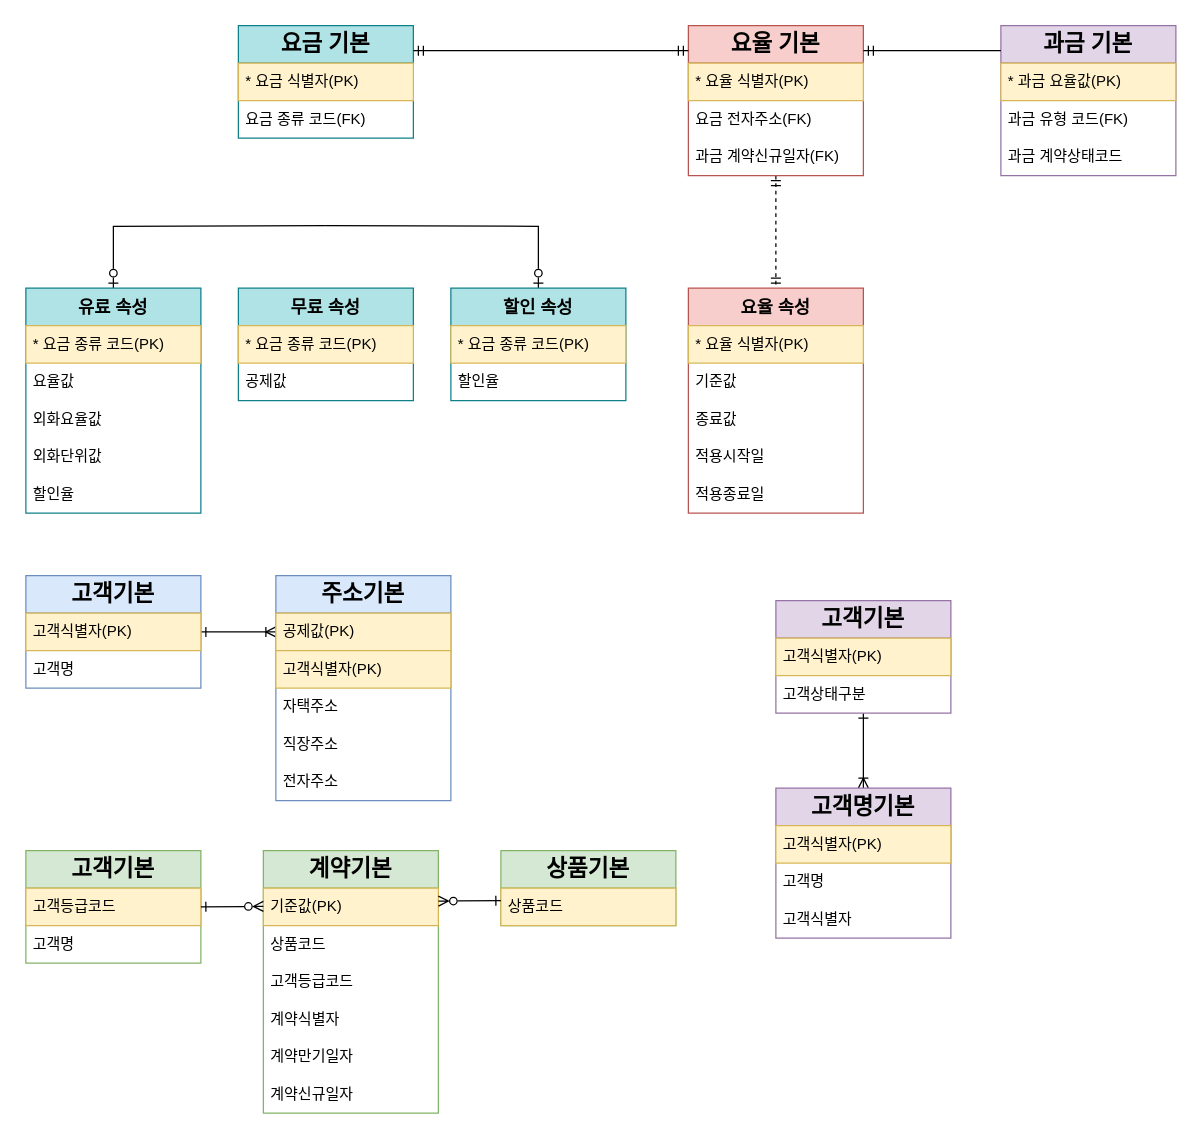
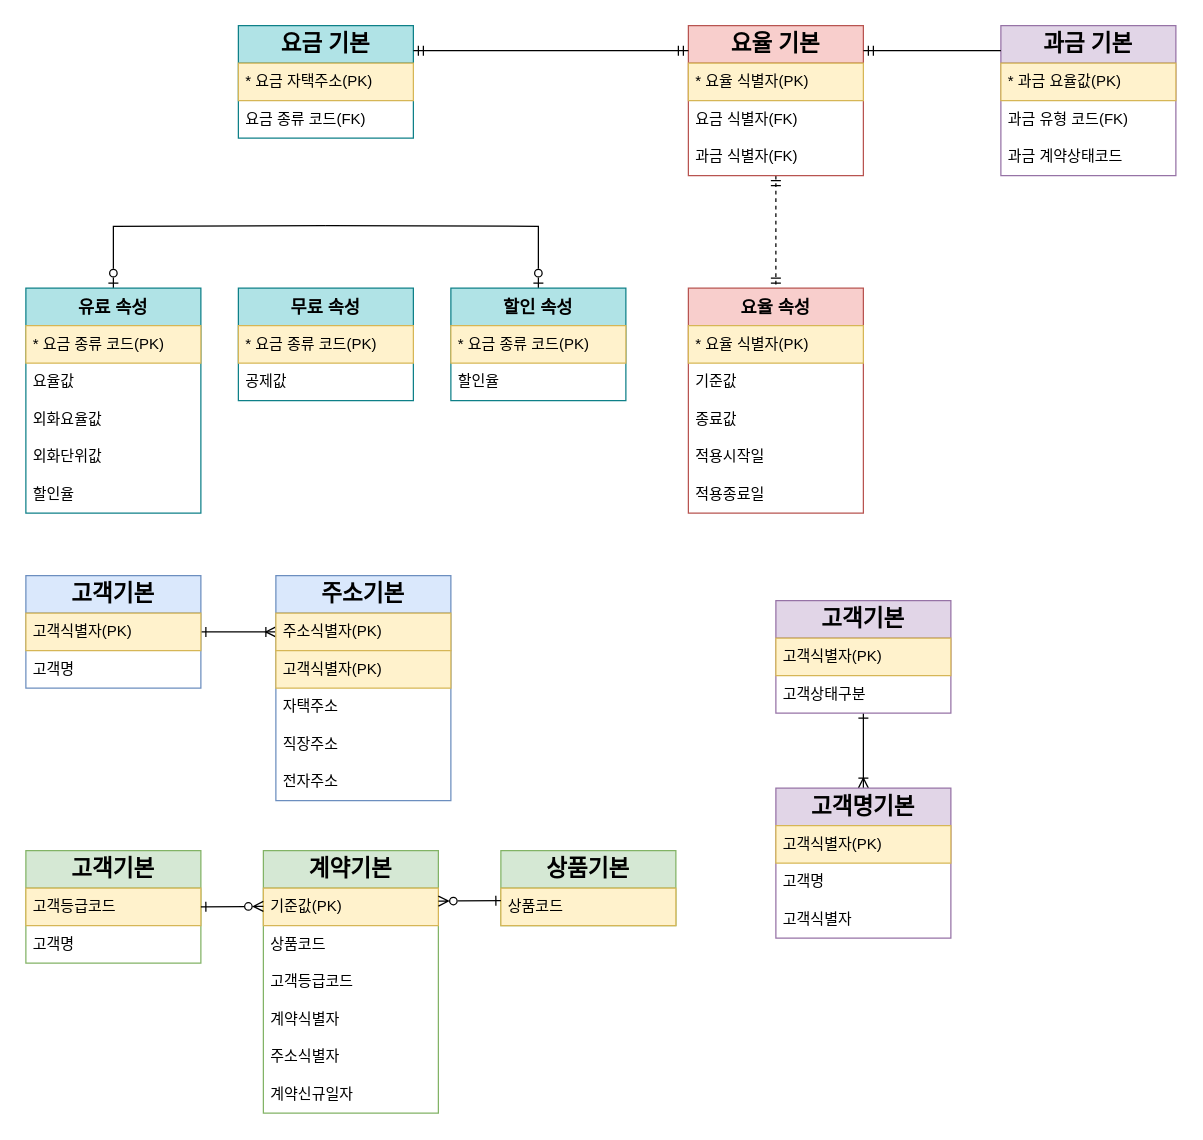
- <mxCell id="10" value="* 요금 식별자(PK)" style="text;strokeColor=#d6b656;fillColor=#fff2cc;align=left;verticalAlign=middle;spacingLeft=4;spacingRight=4;overflow=hidden;points=[[0,0.5],[1,0.5]];portConstraint=eastwest;rotatable=0;whiteSpace=wrap;html=1;" parent="9" vertex="1"><mxGeometry y="30" width="140" height="30" as="geometry" /></mxCell>
+ <mxCell id="10" value="* 요금 자택주소(PK)" style="text;strokeColor=#d6b656;fillColor=#fff2cc;align=left;verticalAlign=middle;spacingLeft=4;spacingRight=4;overflow=hidden;points=[[0,0.5],[1,0.5]];portConstraint=eastwest;rotatable=0;whiteSpace=wrap;html=1;" parent="9" vertex="1"><mxGeometry y="30" width="140" height="30" as="geometry" /></mxCell>
- <mxCell id="5" value="요금 전자주소(FK)" style="text;strokeColor=none;fillColor=none;align=left;verticalAlign=middle;spacingLeft=4;spacingRight=4;overflow=hidden;points=[[0,0.5],[1,0.5]];portConstraint=eastwest;rotatable=0;whiteSpace=wrap;html=1;" parent="3" vertex="1"><mxGeometry y="60" width="140" height="30" as="geometry" /></mxCell>
+ <mxCell id="5" value="요금 식별자(FK)" style="text;strokeColor=none;fillColor=none;align=left;verticalAlign=middle;spacingLeft=4;spacingRight=4;overflow=hidden;points=[[0,0.5],[1,0.5]];portConstraint=eastwest;rotatable=0;whiteSpace=wrap;html=1;" parent="3" vertex="1"><mxGeometry y="60" width="140" height="30" as="geometry" /></mxCell>
- <mxCell id="6" value="과금 계약신규일자(FK)" style="text;strokeColor=none;fillColor=none;align=left;verticalAlign=middle;spacingLeft=4;spacingRight=4;overflow=hidden;points=[[0,0.5],[1,0.5]];portConstraint=eastwest;rotatable=0;whiteSpace=wrap;html=1;" parent="3" vertex="1"><mxGeometry y="90" width="140" height="30" as="geometry" /></mxCell>
+ <mxCell id="6" value="과금 식별자(FK)" style="text;strokeColor=none;fillColor=none;align=left;verticalAlign=middle;spacingLeft=4;spacingRight=4;overflow=hidden;points=[[0,0.5],[1,0.5]];portConstraint=eastwest;rotatable=0;whiteSpace=wrap;html=1;" parent="3" vertex="1"><mxGeometry y="90" width="140" height="30" as="geometry" /></mxCell>
- <mxCell id="41" value="공제값(PK)" style="text;strokeColor=#d6b656;fillColor=#fff2cc;align=left;verticalAlign=middle;spacingLeft=4;spacingRight=4;overflow=hidden;points=[[0,0.5],[1,0.5]];portConstraint=eastwest;rotatable=0;whiteSpace=wrap;html=1;" parent="40" vertex="1"><mxGeometry y="30" width="140" height="30" as="geometry" /></mxCell>
+ <mxCell id="41" value="주소식별자(PK)" style="text;strokeColor=#d6b656;fillColor=#fff2cc;align=left;verticalAlign=middle;spacingLeft=4;spacingRight=4;overflow=hidden;points=[[0,0.5],[1,0.5]];portConstraint=eastwest;rotatable=0;whiteSpace=wrap;html=1;" parent="40" vertex="1"><mxGeometry y="30" width="140" height="30" as="geometry" /></mxCell>
- <mxCell id="51" value="계약만기일자" style="text;strokeColor=none;fillColor=none;align=left;verticalAlign=middle;spacingLeft=4;spacingRight=4;overflow=hidden;points=[[0,0.5],[1,0.5]];portConstraint=eastwest;rotatable=0;whiteSpace=wrap;html=1;" parent="46" vertex="1"><mxGeometry y="150" width="140" height="30" as="geometry" /></mxCell>
+ <mxCell id="51" value="주소식별자" style="text;strokeColor=none;fillColor=none;align=left;verticalAlign=middle;spacingLeft=4;spacingRight=4;overflow=hidden;points=[[0,0.5],[1,0.5]];portConstraint=eastwest;rotatable=0;whiteSpace=wrap;html=1;" parent="46" vertex="1"><mxGeometry y="150" width="140" height="30" as="geometry" /></mxCell>
